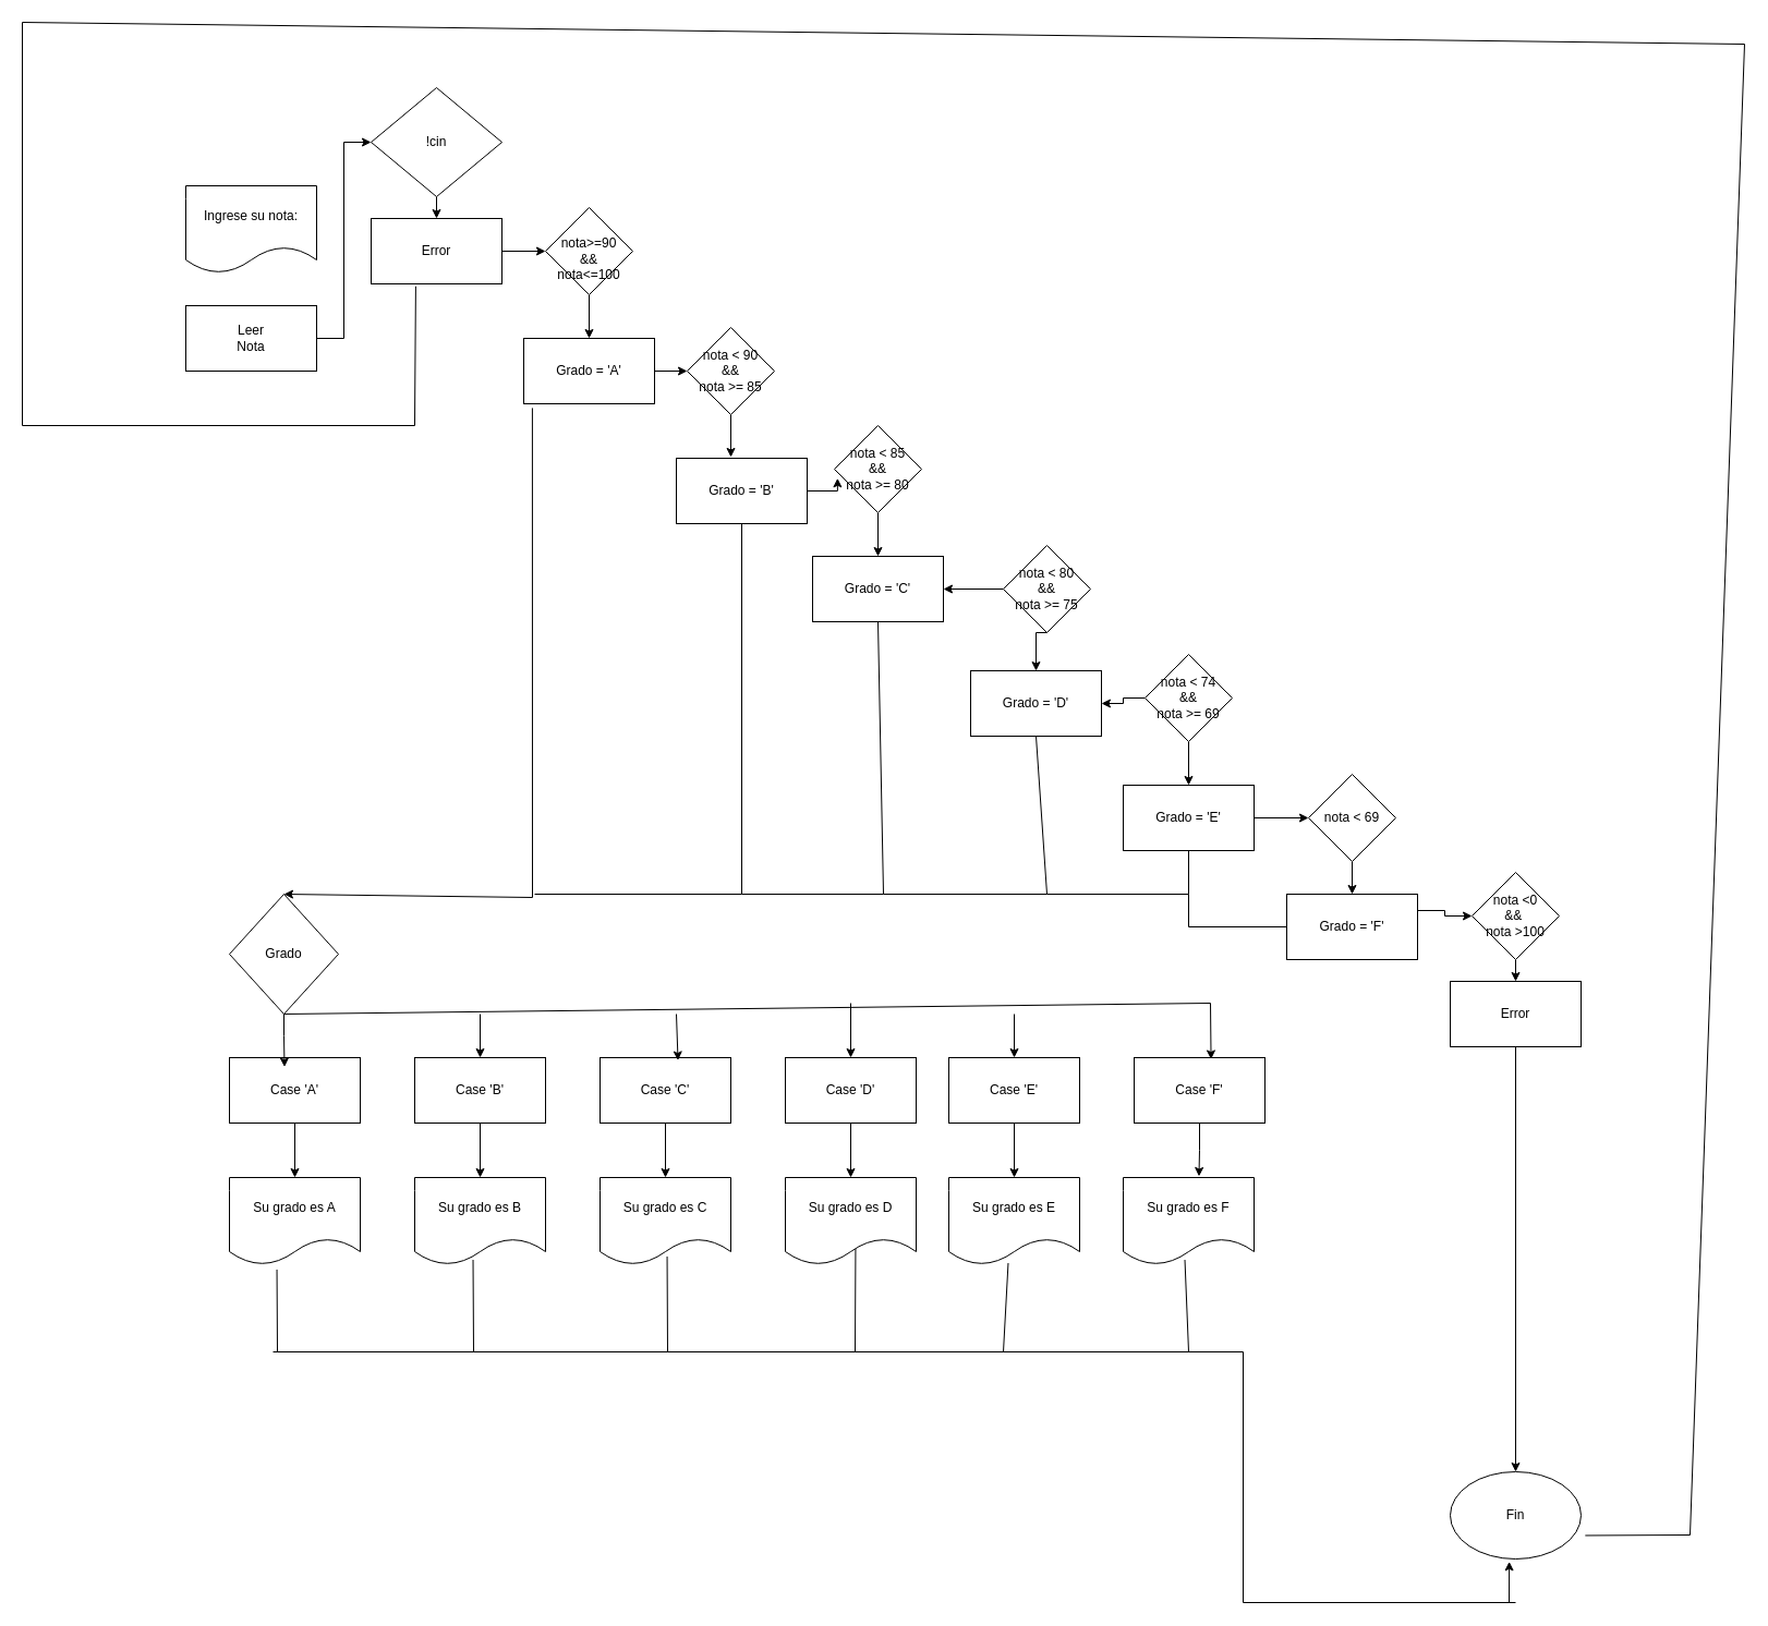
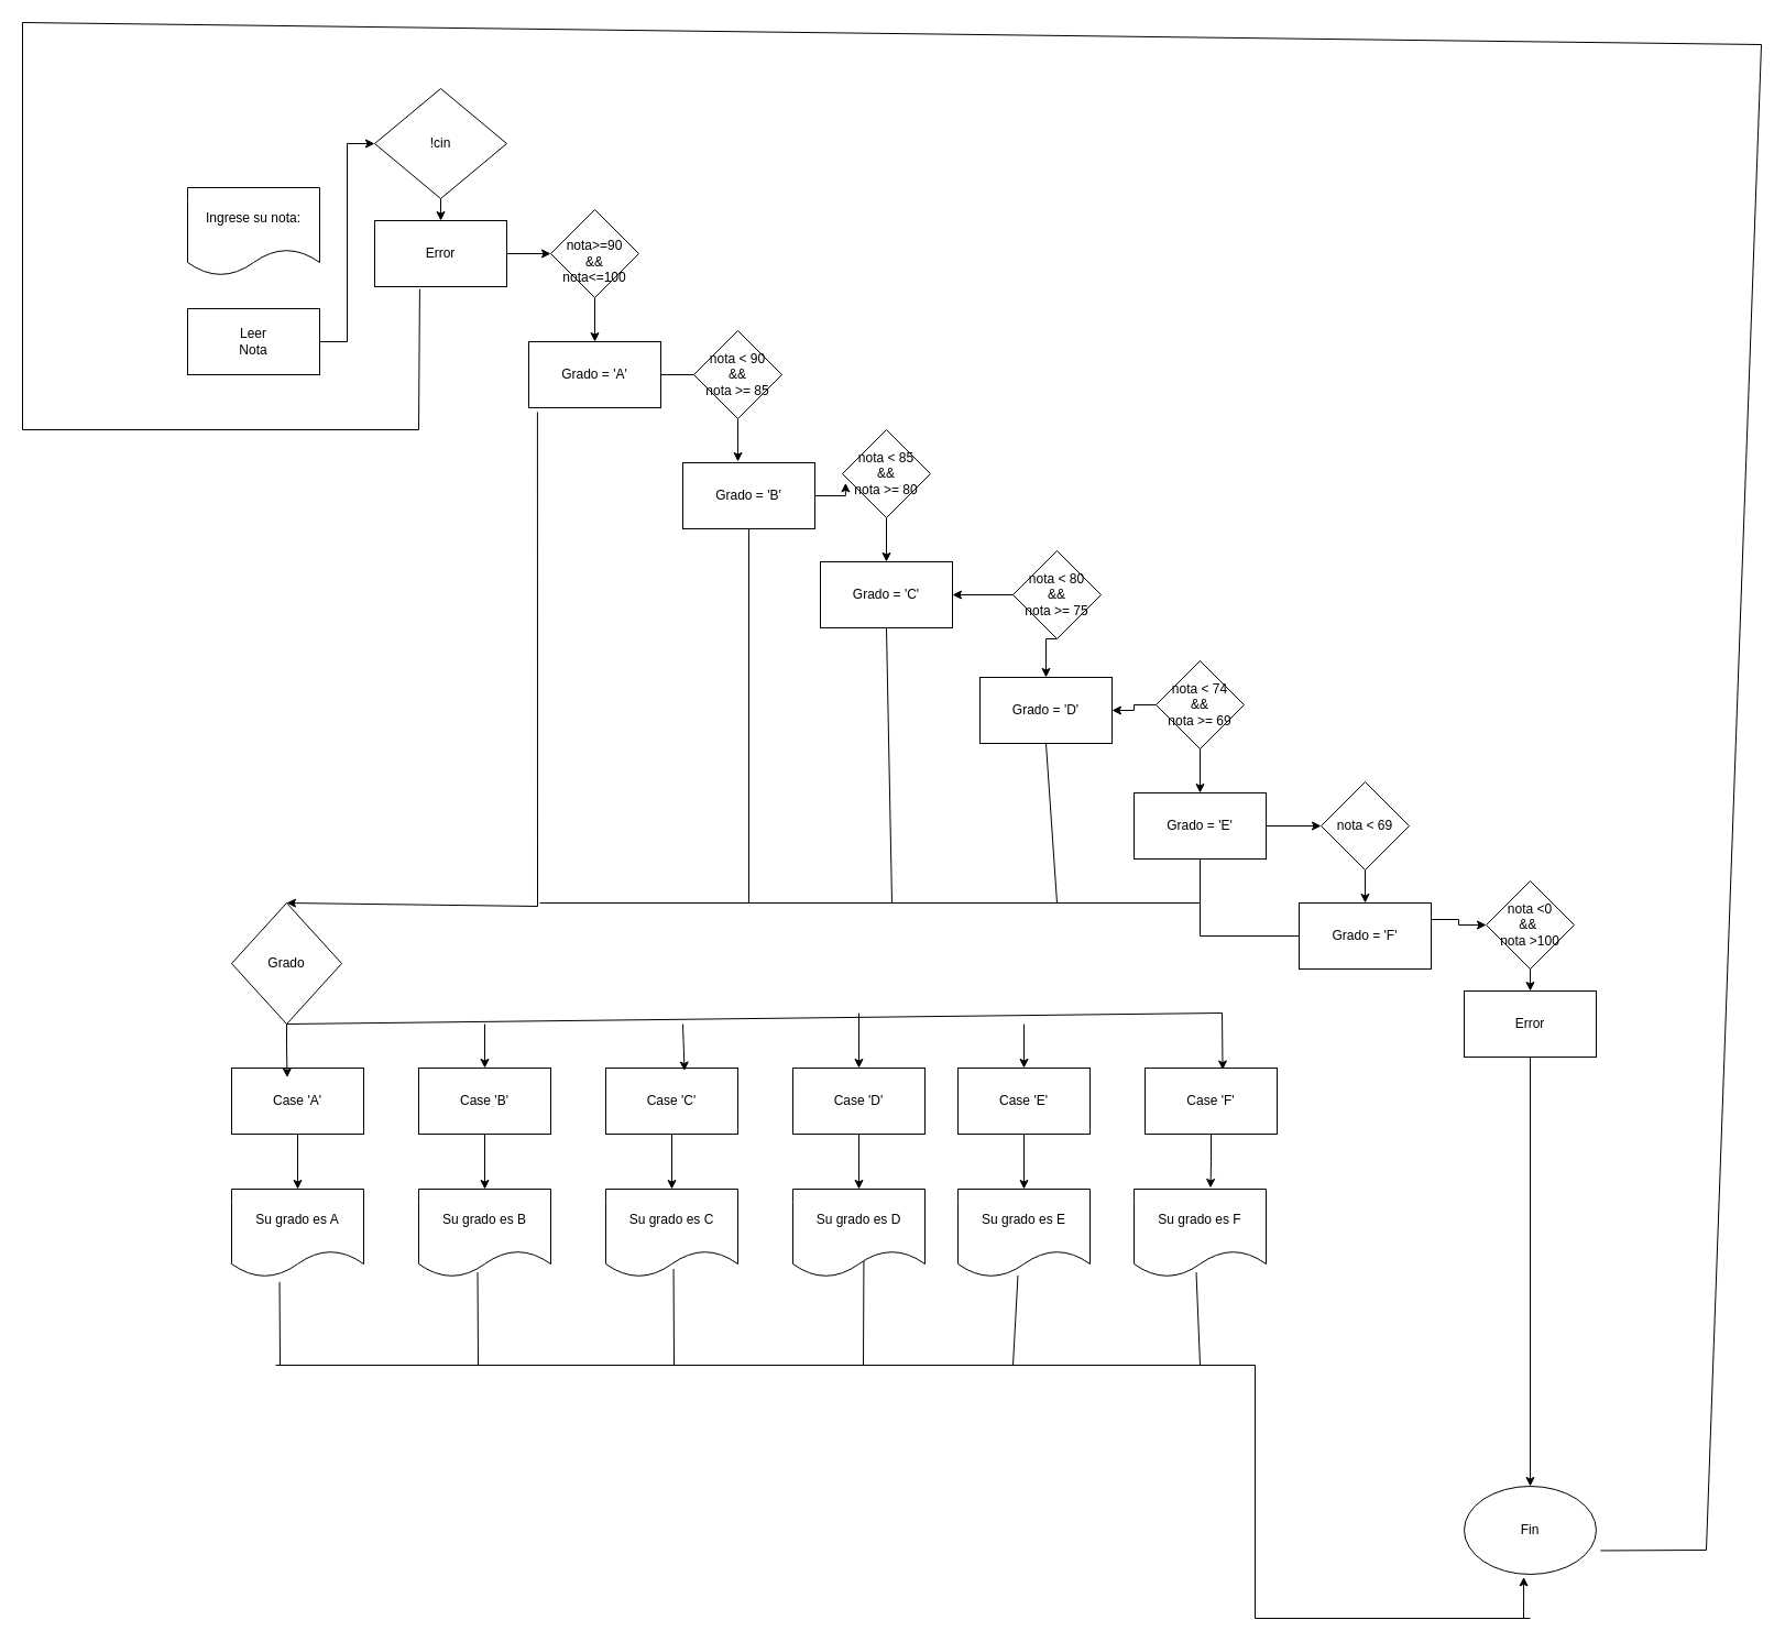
- <mxCell id="7" style="edgeStyle=orthogonalEdgeStyle;rounded=0;orthogonalLoop=1;jettySize=auto;html=1;exitX=1;exitY=0.5;exitDx=0;exitDy=0;entryX=0;entryY=0.5;entryDx=0;entryDy=0;" edge="1" parent="1" source="8" target="16"><mxGeometry relative="1" as="geometry" /></mxCell>
+ <mxCell id="7" style="edgeStyle=orthogonalEdgeStyle;rounded=0;orthogonalLoop=1;jettySize=auto;html=1;exitX=1;exitY=0.5;exitDx=0;exitDy=0;entryX=0;entryY=0.5;entryDx=0;entryDy=0;endArrow=none;" edge="1" parent="1" source="8" target="16"><mxGeometry relative="1" as="geometry" /></mxCell>
